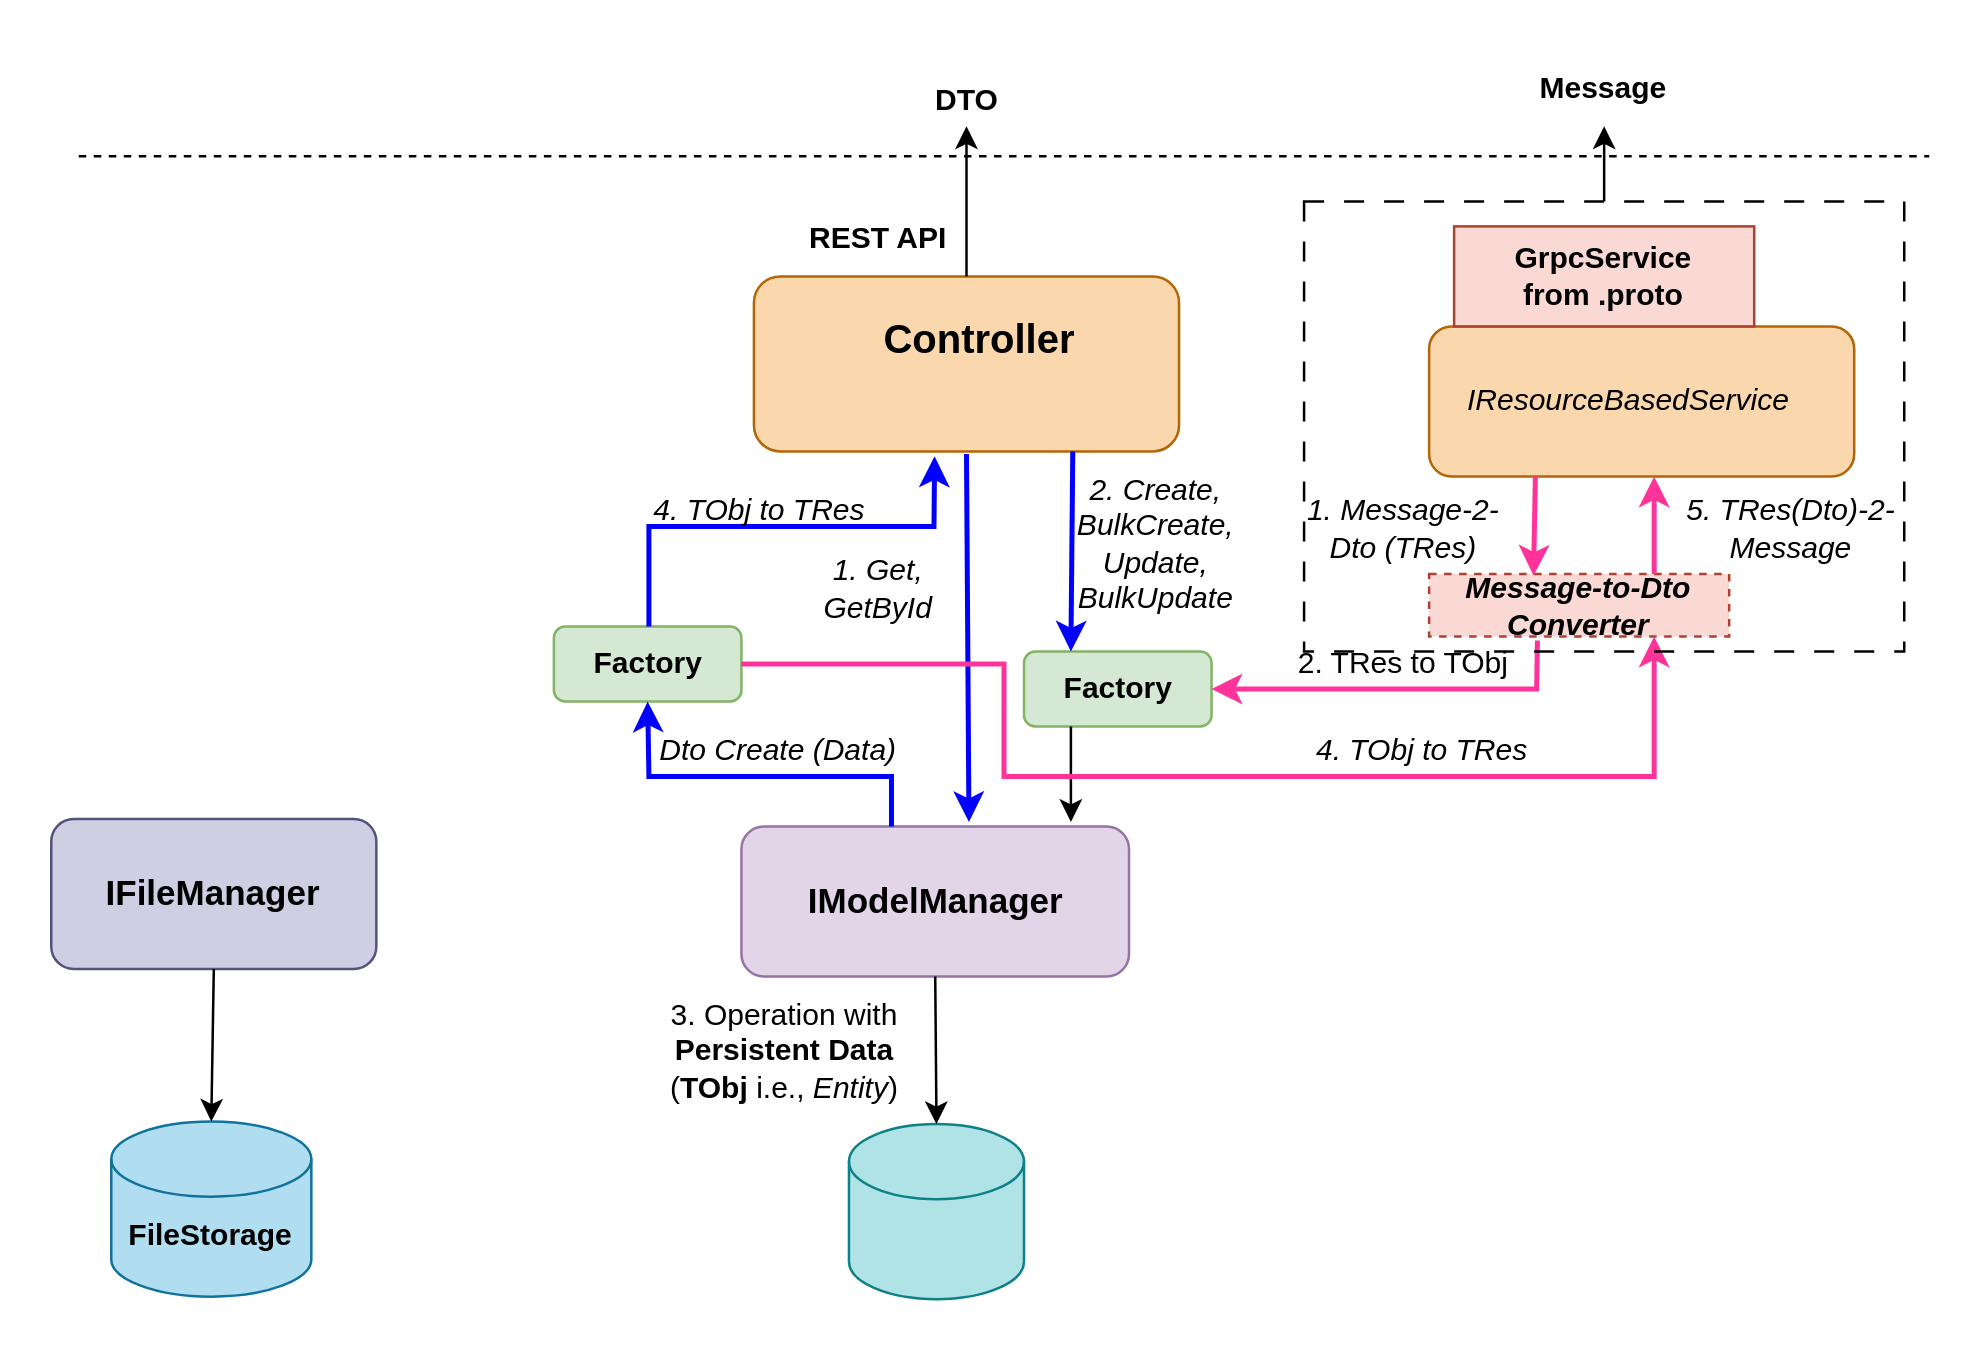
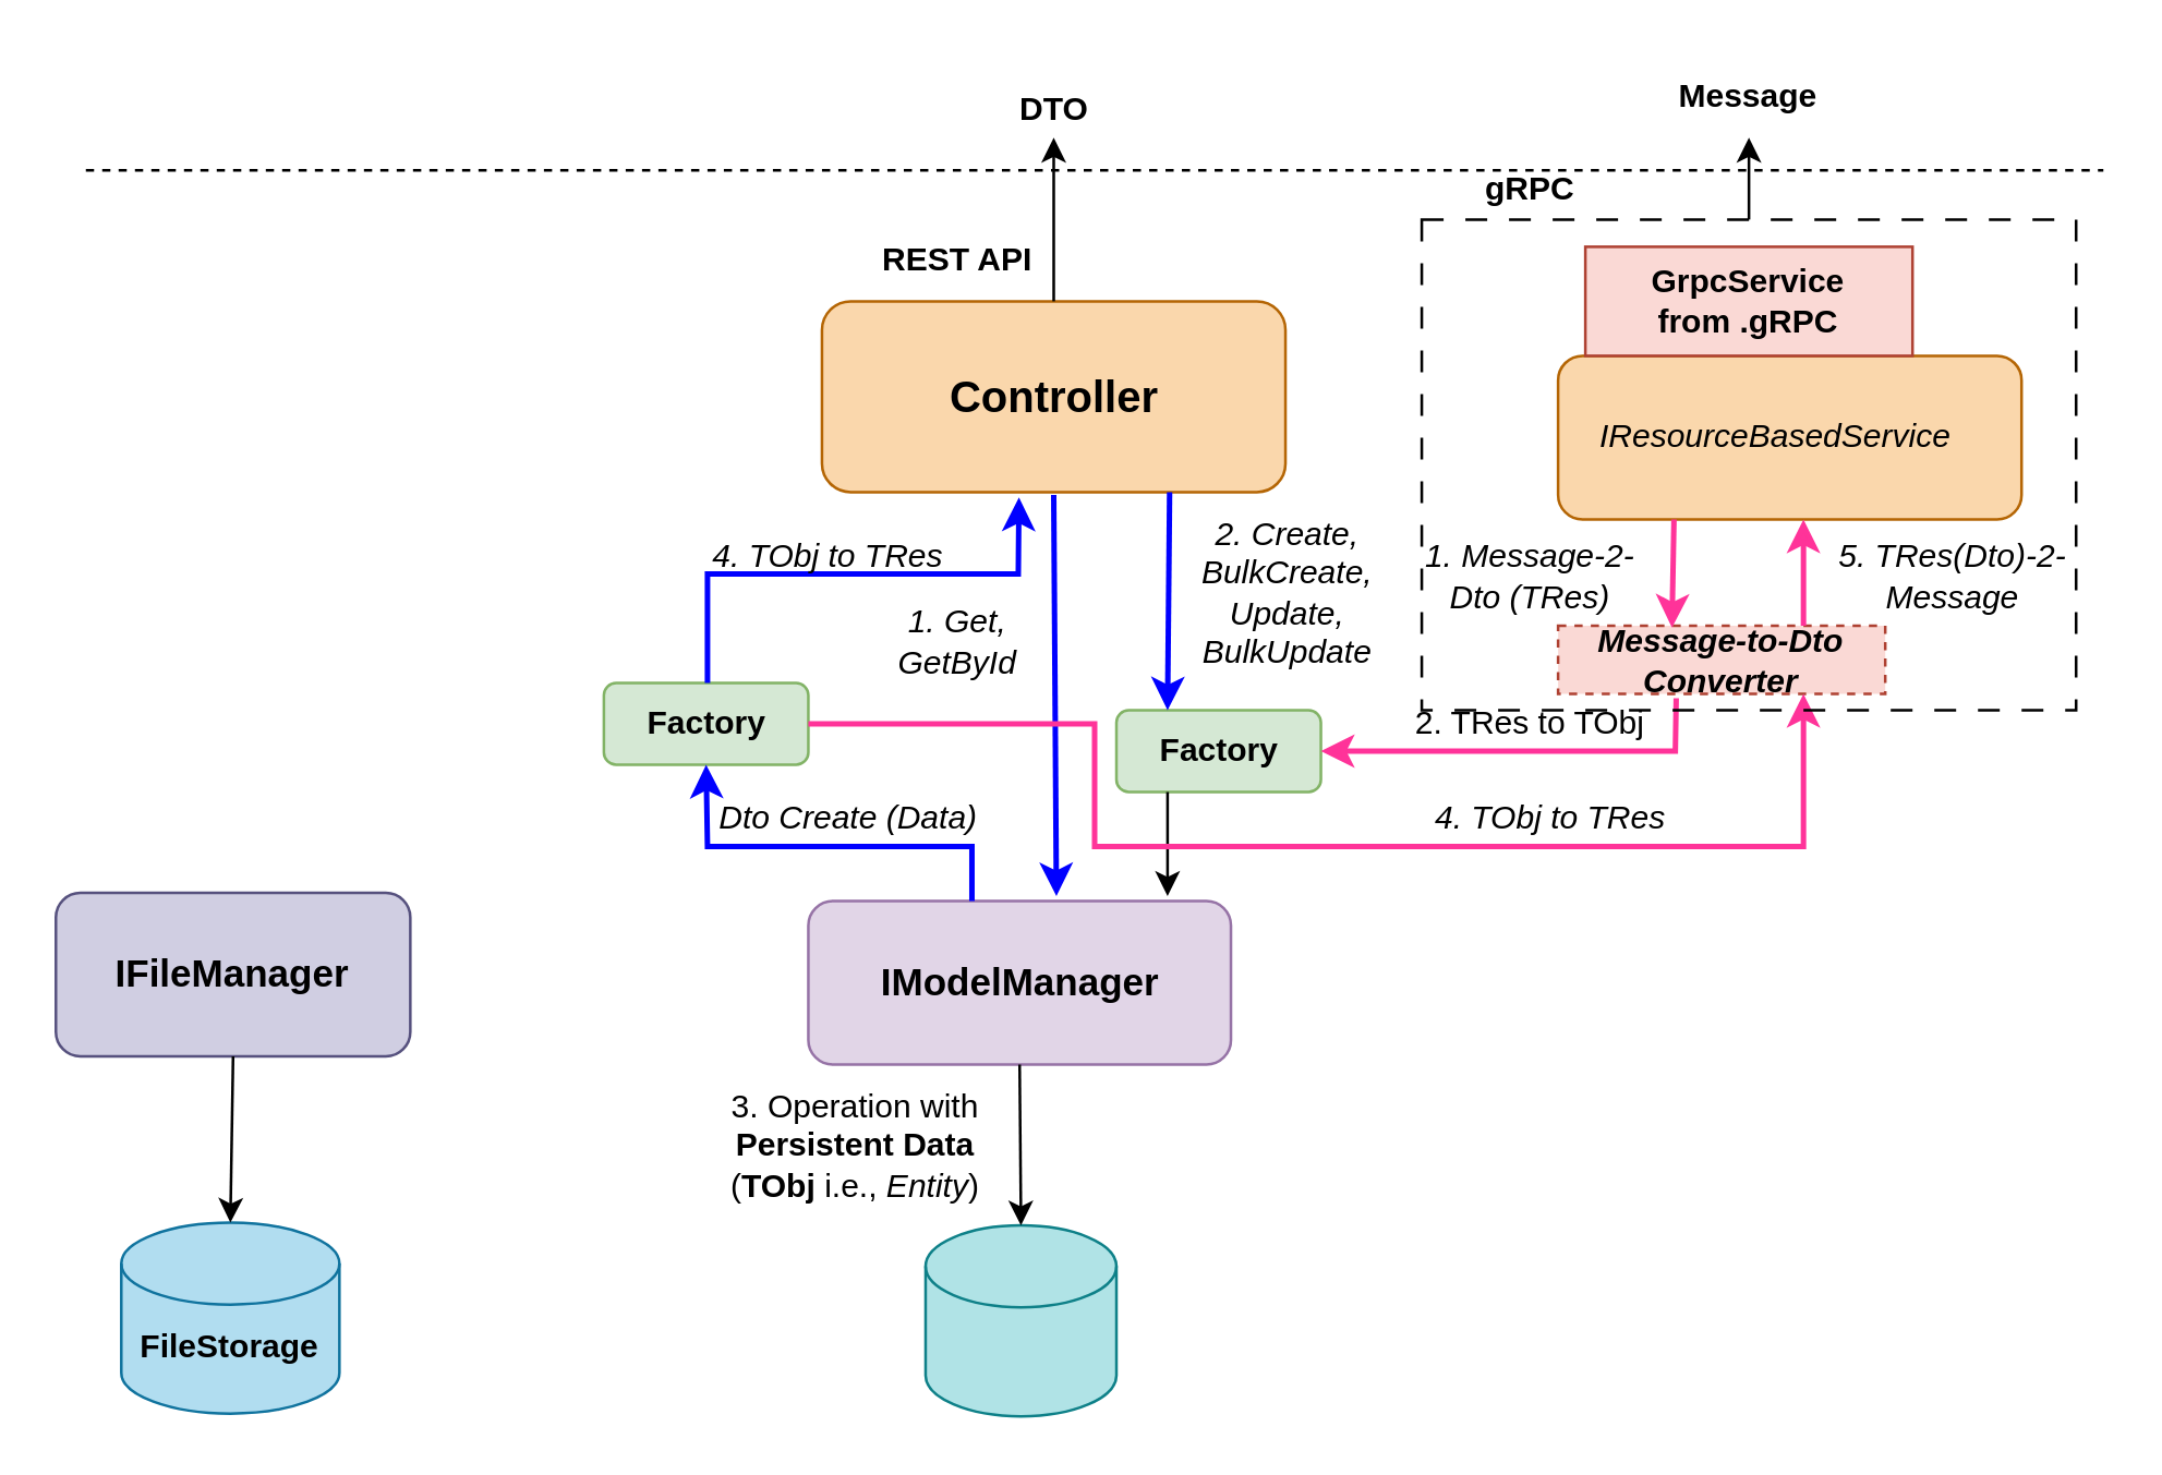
+ <mxCell id="25" value="&lt;b&gt;gRPC&lt;/b&gt;" style="text;html=1;align=center;verticalAlign=middle;whiteSpace=wrap;rounded=0;" vertex="1" parent="1"><mxGeometry x="531" y="59" width="60" height="20" as="geometry" /></mxCell>
- <mxCell id="39" value="GrpcService&lt;div&gt;from .proto&lt;/div&gt;" style="text;html=1;align=center;verticalAlign=middle;whiteSpace=wrap;rounded=0;fontStyle=1" vertex="1" parent="1"><mxGeometry x="601" y="95" width="80" height="30" as="geometry" /></mxCell>
+ <mxCell id="39" value="GrpcService&lt;div&gt;from .gRPC&lt;/div&gt;" style="text;html=1;align=center;verticalAlign=middle;whiteSpace=wrap;rounded=0;fontStyle=1" vertex="1" parent="1"><mxGeometry x="601" y="95" width="80" height="30" as="geometry" /></mxCell>
- <mxCell id="3" value="&lt;b&gt;&lt;font style=&quot;font-size: 16px;&quot;&gt;Controller&lt;/font&gt;&lt;/b&gt;" style="text;html=1;align=center;verticalAlign=middle;whiteSpace=wrap;rounded=0;" vertex="1" parent="1"><mxGeometry x="348.5" y="120" width="85" height="30" as="geometry" /></mxCell>
+ <mxCell id="3" value="&lt;b&gt;&lt;font style=&quot;font-size: 16px;&quot;&gt;Controller&lt;/font&gt;&lt;/b&gt;" style="text;html=1;align=center;verticalAlign=middle;whiteSpace=wrap;rounded=0;" vertex="1" parent="1"><mxGeometry x="343.5" y="130" width="85" height="30" as="geometry" /></mxCell>
- <mxCell id="15" value="&lt;i&gt;2. Create, BulkCreate,&lt;/i&gt;&lt;div&gt;&lt;i&gt;Update,&lt;/i&gt;&lt;/div&gt;&lt;div&gt;&lt;i&gt;BulkUpdate&lt;/i&gt;&lt;/div&gt;" style="text;html=1;align=center;verticalAlign=middle;whiteSpace=wrap;rounded=0;" vertex="1" parent="1"><mxGeometry x="421" y="189" width="82" height="55" as="geometry" /></mxCell>
+ <mxCell id="15" value="&lt;i&gt;2. Create, BulkCreate,&lt;/i&gt;&lt;div&gt;&lt;i&gt;Update,&lt;/i&gt;&lt;/div&gt;&lt;div&gt;&lt;i&gt;BulkUpdate&lt;/i&gt;&lt;/div&gt;" style="text;html=1;align=center;verticalAlign=middle;whiteSpace=wrap;rounded=0;" vertex="1" parent="1"><mxGeometry x="431" y="189" width="82" height="55" as="geometry" /></mxCell>
